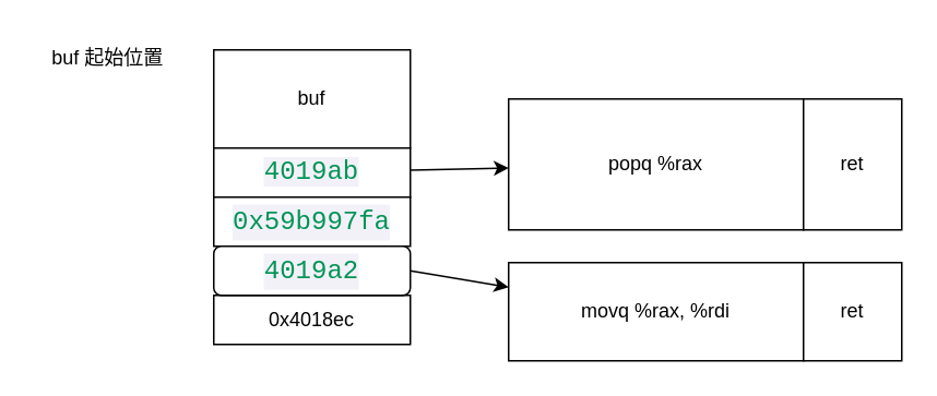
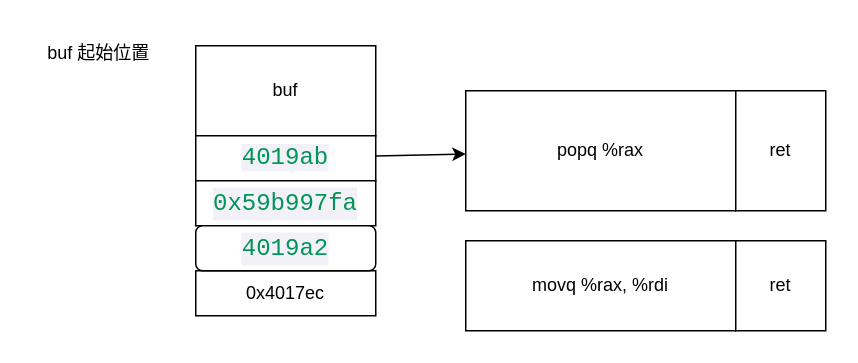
- <mxCell id="11" value="" style="edgeStyle=none;html=1;exitX=1;exitY=0.5;exitDx=0;exitDy=0;" edge="1" parent="1" source="14" target="12"><mxGeometry relative="1" as="geometry"><mxPoint x="250" y="172.143" as="sourcePoint" /></mxGeometry></mxCell>
- <mxCell id="10" value="0x4018ec" style="whiteSpace=wrap;html=1;rounded=0;" parent="1" vertex="1"><mxGeometry x="130" y="180" width="120" height="30" as="geometry" /></mxCell>
+ <mxCell id="10" value="0x4017ec" style="whiteSpace=wrap;html=1;rounded=0;" parent="1" vertex="1"><mxGeometry x="130" y="180" width="120" height="30" as="geometry" /></mxCell>
